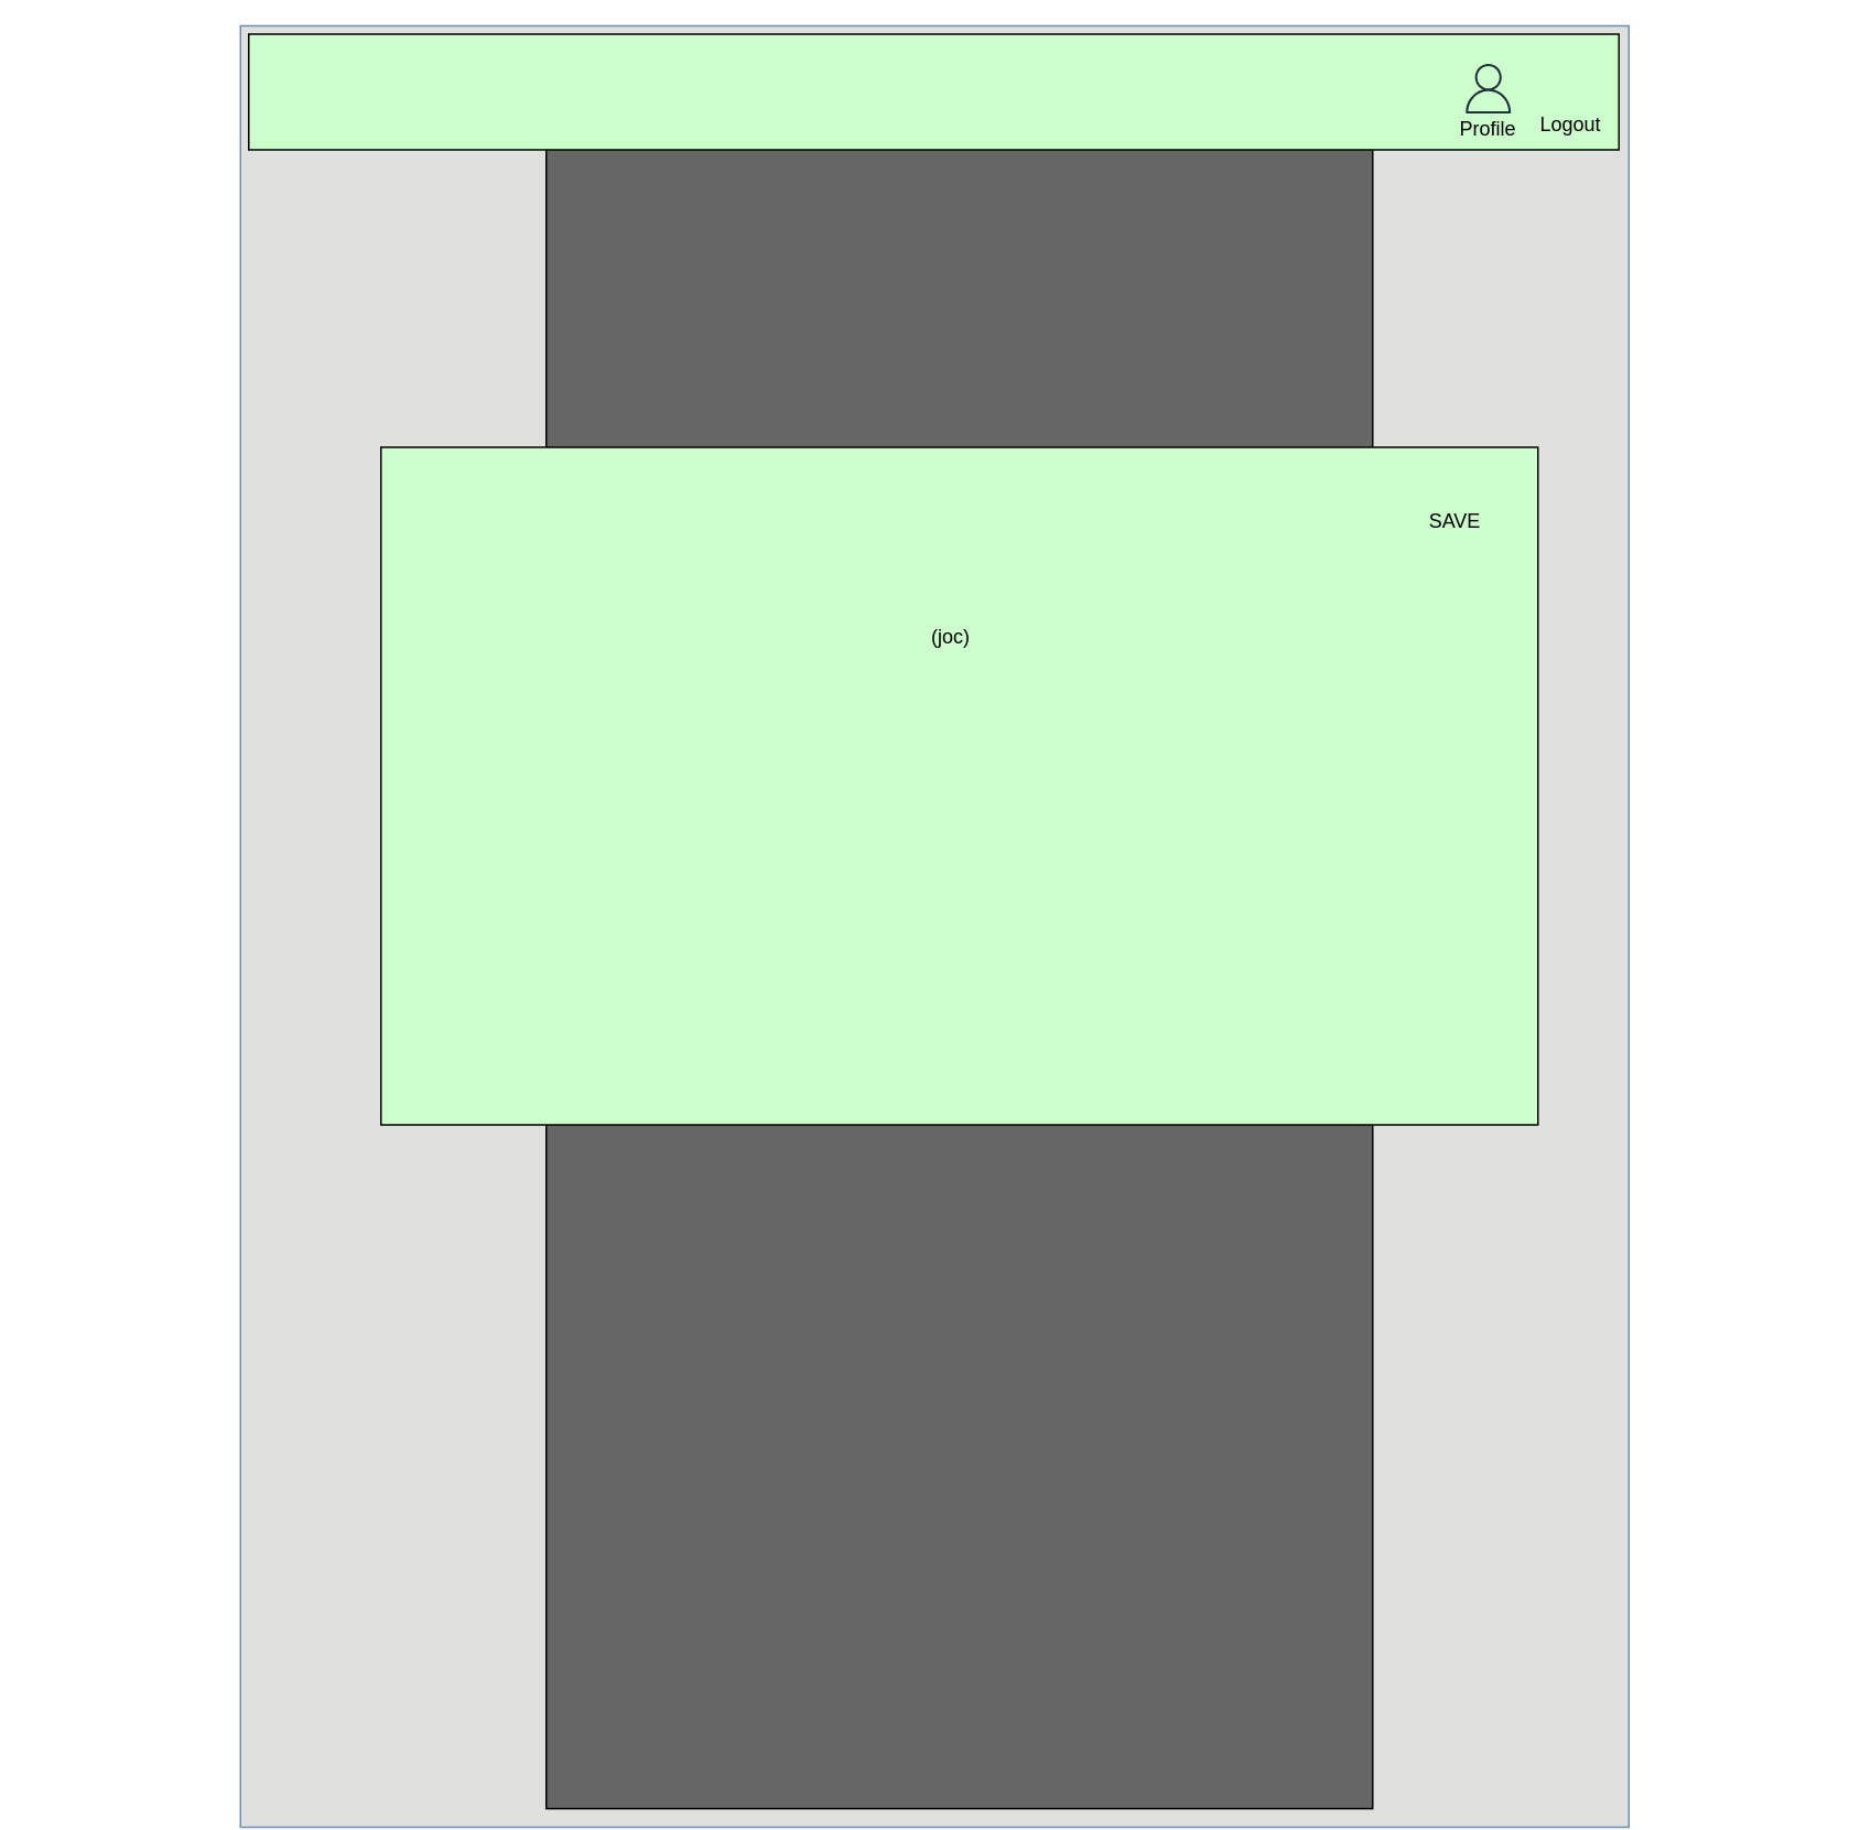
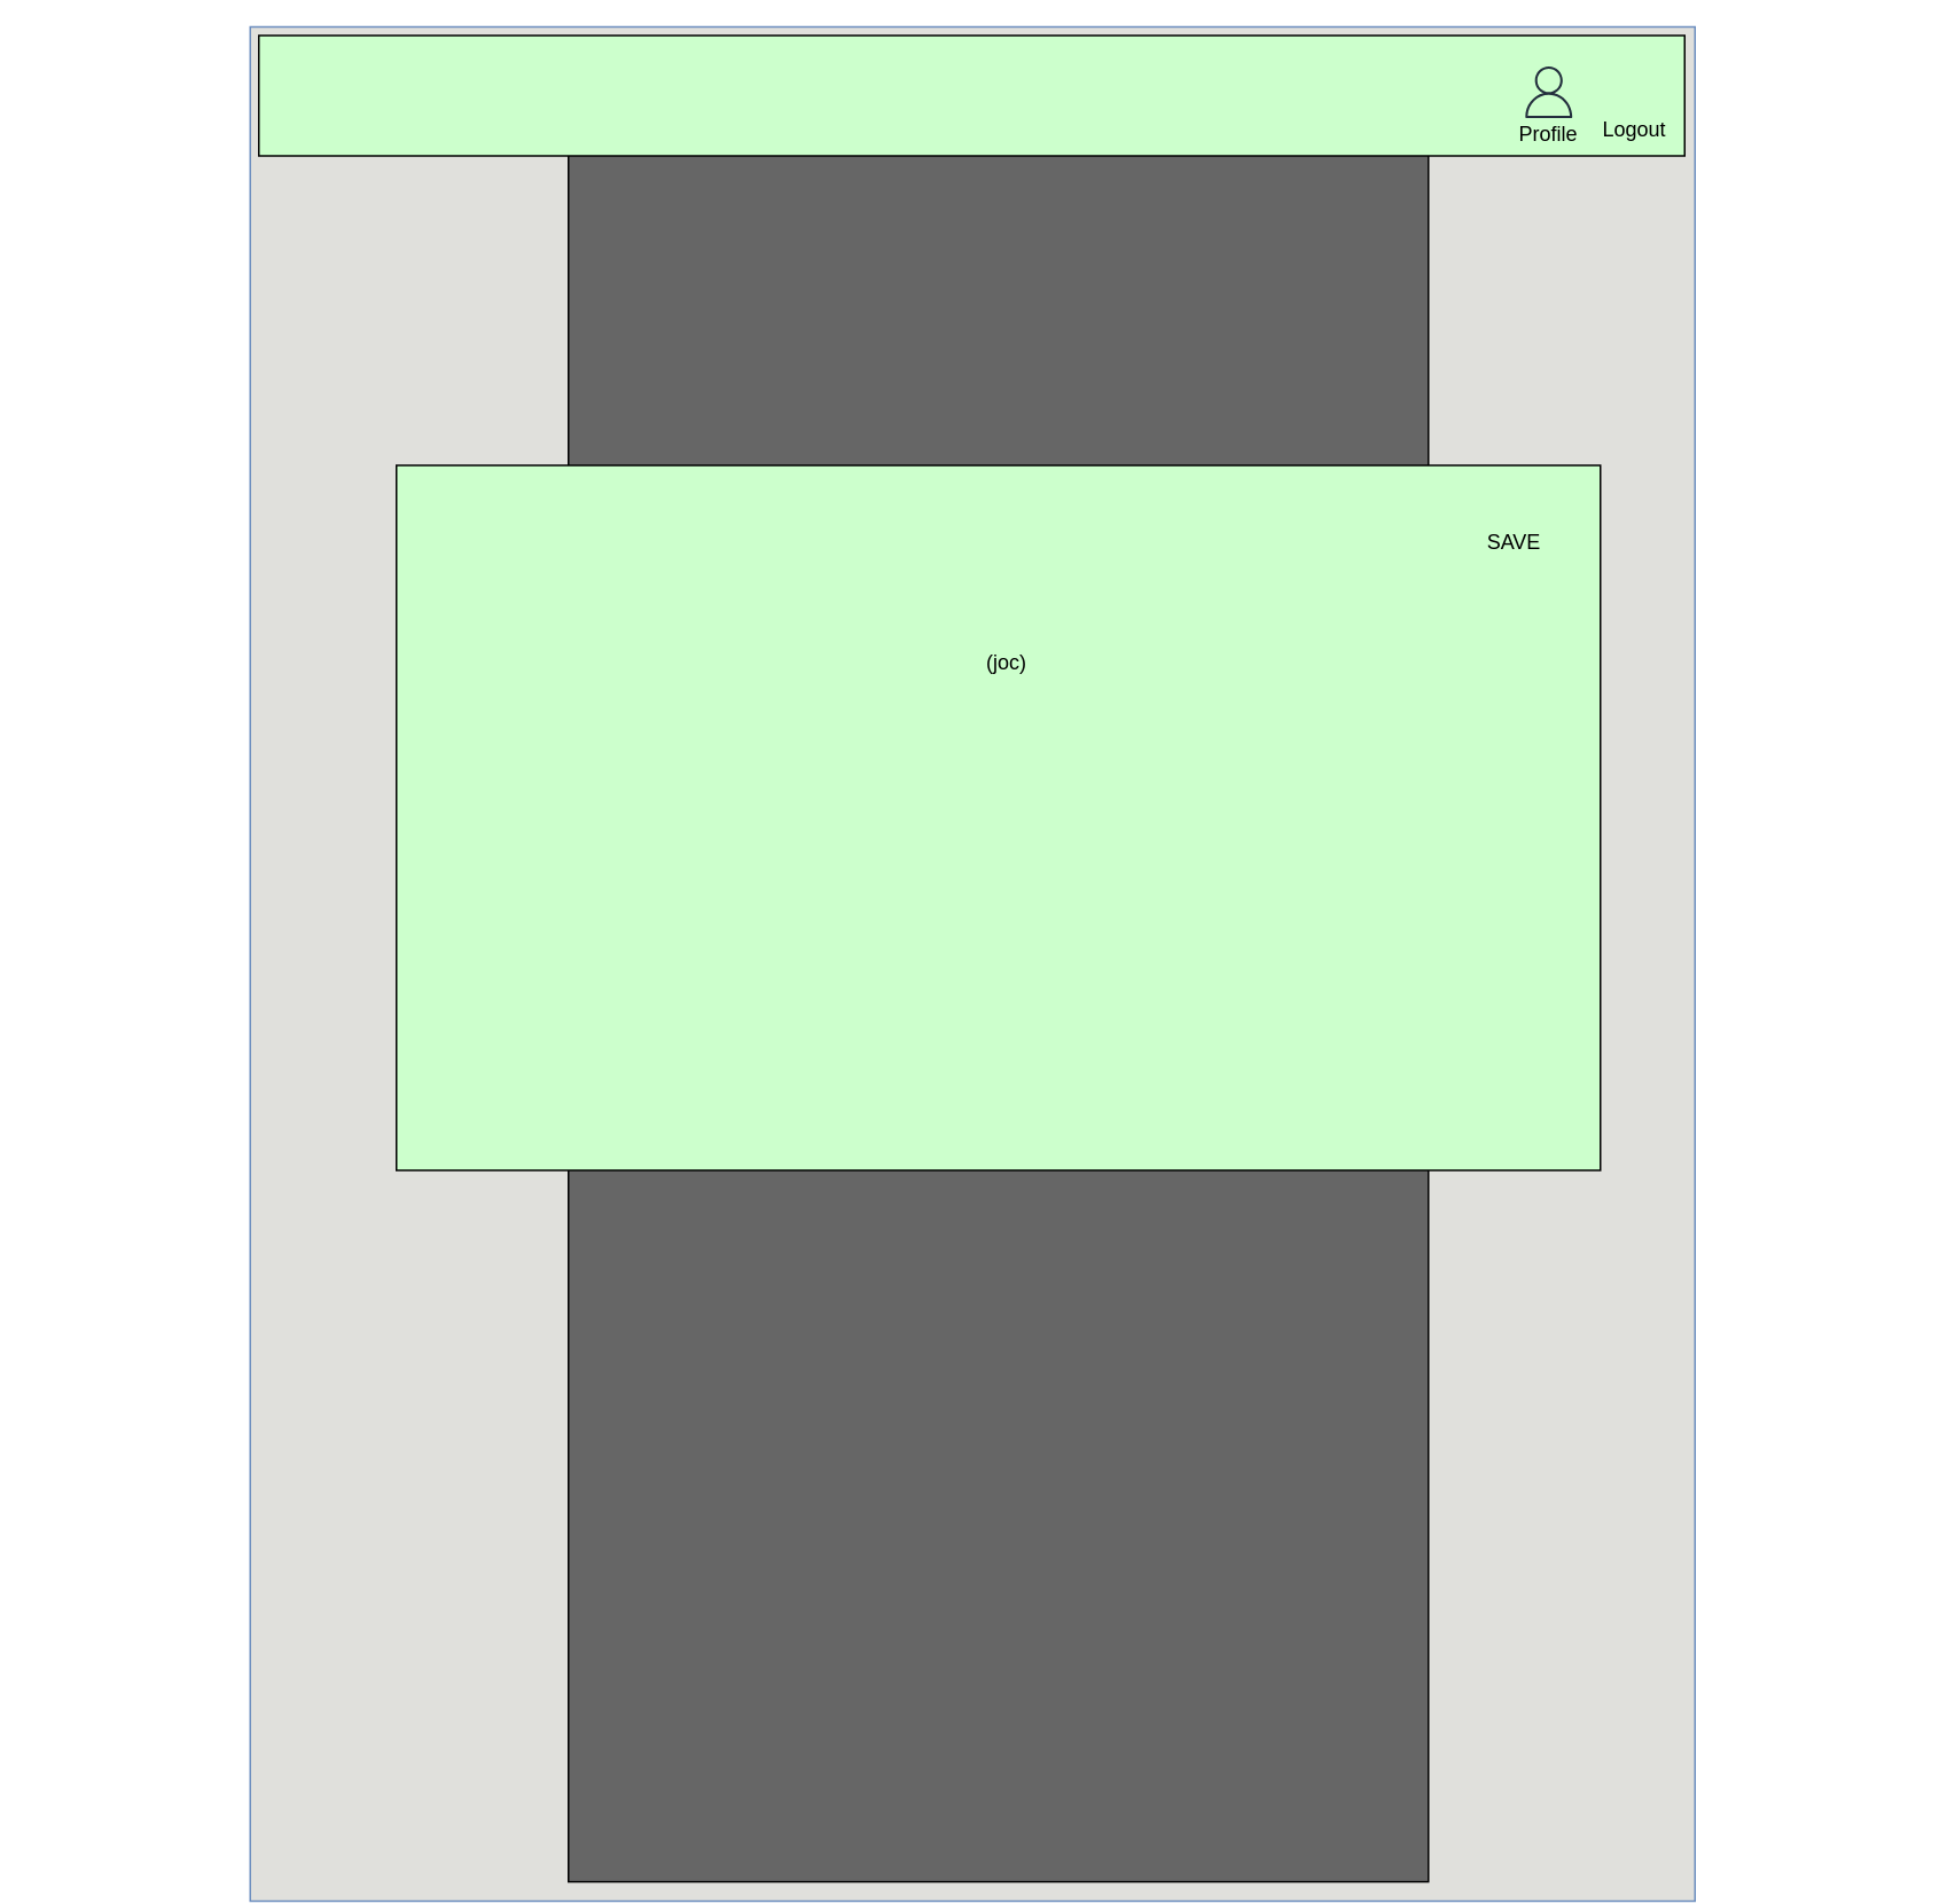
- <mxCell id="10" value="(joc)" style="text;html=1;strokeColor=none;fillColor=none;align=center;verticalAlign=middle;whiteSpace=wrap;rounded=0;" vertex="1" parent="1"><mxGeometry x="545" y="370" width="60" height="30" as="geometry" /></mxCell>
+ <mxCell id="10" value="(joc)" style="text;html=1;strokeColor=none;fillColor=none;align=center;verticalAlign=middle;whiteSpace=wrap;rounded=0;" vertex="1" parent="1"><mxGeometry x="555" y="370" width="60" height="30" as="geometry" /></mxCell>
